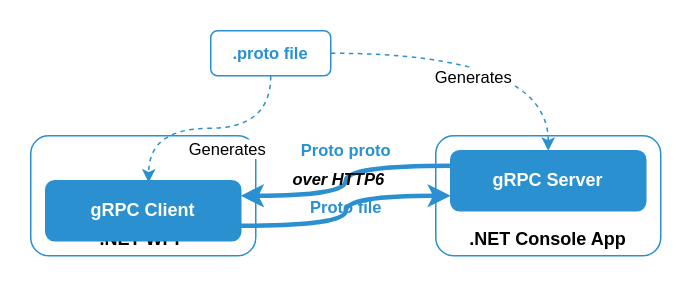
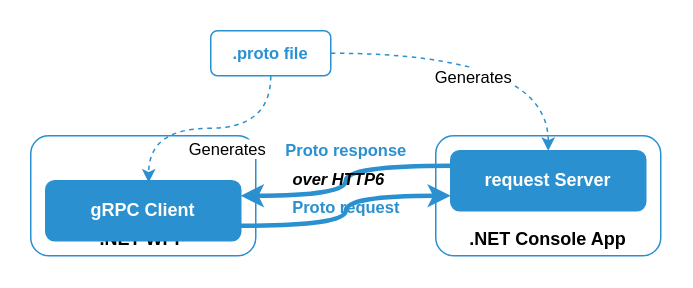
- <mxCell id="8" value="&lt;b style=&quot;&quot;&gt;&lt;font color=&quot;#2a90d0&quot;&gt;Proto proto&lt;/font&gt;&lt;/b&gt;" style="text;html=1;align=center;verticalAlign=middle;resizable=0;points=[];autosize=1;strokeColor=none;fillColor=none;fontSize=11;fontFamily=Helvetica;fontColor=#FFFFFF;" vertex="1" parent="1"><mxGeometry x="180" y="85" width="100" height="30" as="geometry" /></mxCell>
+ <mxCell id="8" value="&lt;b style=&quot;&quot;&gt;&lt;font color=&quot;#2a90d0&quot;&gt;Proto response&lt;/font&gt;&lt;/b&gt;" style="text;html=1;align=center;verticalAlign=middle;resizable=0;points=[];autosize=1;strokeColor=none;fillColor=none;fontSize=11;fontFamily=Helvetica;fontColor=#FFFFFF;" vertex="1" parent="1"><mxGeometry x="180" y="85" width="100" height="30" as="geometry" /></mxCell>
- <mxCell id="6" value="&lt;b style=&quot;color: rgb(255, 255, 255);&quot;&gt;gRPC Server&lt;/b&gt;" style="rounded=1;whiteSpace=wrap;html=1;strokeColor=#2A90D0;fillColor=#2A90D0;" vertex="1" parent="1"><mxGeometry x="300" y="100" width="130" height="40" as="geometry" /></mxCell>
+ <mxCell id="6" value="&lt;b style=&quot;color: rgb(255, 255, 255);&quot;&gt;request Server&lt;/b&gt;" style="rounded=1;whiteSpace=wrap;html=1;strokeColor=#2A90D0;fillColor=#2A90D0;" vertex="1" parent="1"><mxGeometry x="300" y="100" width="130" height="40" as="geometry" /></mxCell>
- <mxCell id="9" value="&lt;b style=&quot;&quot;&gt;&lt;font color=&quot;#2a90d0&quot;&gt;Proto file&lt;/font&gt;&lt;/b&gt;" style="text;html=1;align=center;verticalAlign=middle;resizable=0;points=[];autosize=1;strokeColor=none;fillColor=none;fontSize=11;fontFamily=Helvetica;fontColor=#FFFFFF;" vertex="1" parent="1"><mxGeometry x="180" y="123" width="100" height="30" as="geometry" /></mxCell>
+ <mxCell id="9" value="&lt;b style=&quot;&quot;&gt;&lt;font color=&quot;#2a90d0&quot;&gt;Proto request&lt;/font&gt;&lt;/b&gt;" style="text;html=1;align=center;verticalAlign=middle;resizable=0;points=[];autosize=1;strokeColor=none;fillColor=none;fontSize=11;fontFamily=Helvetica;fontColor=#FFFFFF;" vertex="1" parent="1"><mxGeometry x="180" y="123" width="100" height="30" as="geometry" /></mxCell>
